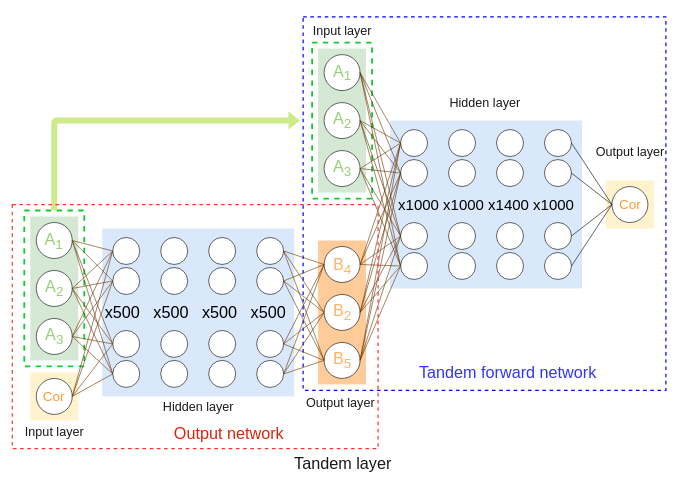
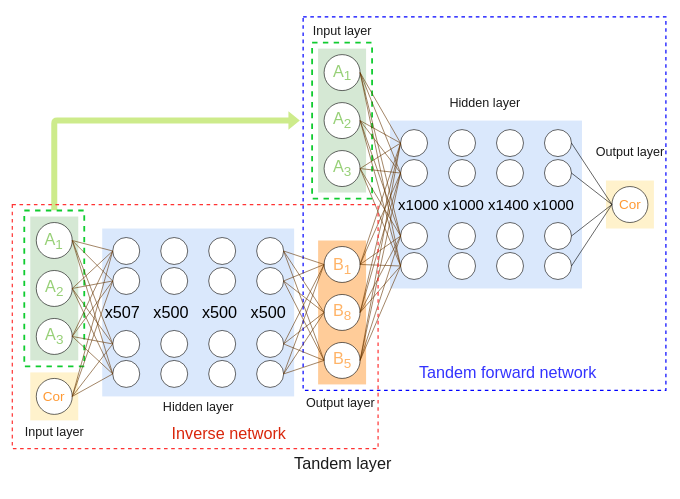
- <mxCell id="119" value="&lt;p style=&quot;font-size: 27px&quot;&gt;&lt;font style=&quot;font-size: 27px&quot; color=&quot;#FFB366&quot;&gt;B&lt;sub&gt;4&lt;/sub&gt;&lt;/font&gt;&lt;/p&gt;" style="text;html=1;resizable=0;autosize=1;align=center;verticalAlign=middle;points=[];fillColor=none;strokeColor=none;rounded=0;" vertex="1" parent="1"><mxGeometry x="549.5" y="403" width="41" height="79" as="geometry" /></mxCell>
+ <mxCell id="119" value="&lt;p style=&quot;font-size: 27px&quot;&gt;&lt;font style=&quot;font-size: 27px&quot; color=&quot;#FFB366&quot;&gt;B&lt;sub&gt;1&lt;/sub&gt;&lt;/font&gt;&lt;/p&gt;" style="text;html=1;resizable=0;autosize=1;align=center;verticalAlign=middle;points=[];fillColor=none;strokeColor=none;rounded=0;" vertex="1" parent="1"><mxGeometry x="549.5" y="403" width="41" height="79" as="geometry" /></mxCell>
- <mxCell id="127" value="&lt;p style=&quot;font-size: 27px&quot;&gt;&lt;font style=&quot;font-size: 27px&quot;&gt;x500&amp;nbsp;&amp;nbsp; x500&amp;nbsp;&amp;nbsp; x500&amp;nbsp;&amp;nbsp; x500&lt;/font&gt;&lt;/p&gt;" style="text;html=1;resizable=0;autosize=1;align=center;verticalAlign=middle;points=[];fillColor=none;strokeColor=none;rounded=0;" vertex="1" parent="1"><mxGeometry x="169" y="484" width="312" height="72" as="geometry" /></mxCell>
+ <mxCell id="127" value="&lt;p style=&quot;font-size: 27px&quot;&gt;&lt;font style=&quot;font-size: 27px&quot;&gt;x507&amp;nbsp;&amp;nbsp; x500&amp;nbsp;&amp;nbsp; x500&amp;nbsp;&amp;nbsp; x500&lt;/font&gt;&lt;/p&gt;" style="text;html=1;resizable=0;autosize=1;align=center;verticalAlign=middle;points=[];fillColor=none;strokeColor=none;rounded=0;" vertex="1" parent="1"><mxGeometry x="169" y="484" width="312" height="72" as="geometry" /></mxCell>
- <mxCell id="120" value="&lt;p style=&quot;font-size: 27px&quot;&gt;&lt;font style=&quot;font-size: 27px&quot; color=&quot;#FFB366&quot;&gt;B&lt;sub&gt;2&lt;/sub&gt;&lt;/font&gt;&lt;/p&gt;" style="text;html=1;resizable=0;autosize=1;align=center;verticalAlign=middle;points=[];fillColor=none;strokeColor=none;rounded=0;" vertex="1" parent="1"><mxGeometry x="549.5" y="480.5" width="41" height="79" as="geometry" /></mxCell>
+ <mxCell id="120" value="&lt;p style=&quot;font-size: 27px&quot;&gt;&lt;font style=&quot;font-size: 27px&quot; color=&quot;#FFB366&quot;&gt;B&lt;sub&gt;8&lt;/sub&gt;&lt;/font&gt;&lt;/p&gt;" style="text;html=1;resizable=0;autosize=1;align=center;verticalAlign=middle;points=[];fillColor=none;strokeColor=none;rounded=0;" vertex="1" parent="1"><mxGeometry x="549.5" y="480.5" width="41" height="79" as="geometry" /></mxCell>
- <mxCell id="125" value="&lt;p style=&quot;font-size: 27px&quot;&gt;&lt;font style=&quot;font-size: 27px&quot; color=&quot;#D9260B&quot;&gt;Output network&lt;/font&gt;&lt;/p&gt;" style="text;html=1;resizable=0;autosize=1;align=center;verticalAlign=middle;points=[];fillColor=none;strokeColor=none;rounded=0;" vertex="1" parent="1"><mxGeometry x="280" y="686" width="201" height="72" as="geometry" /></mxCell>
+ <mxCell id="125" value="&lt;p style=&quot;font-size: 27px&quot;&gt;&lt;font style=&quot;font-size: 27px&quot; color=&quot;#D9260B&quot;&gt;Inverse network&lt;/font&gt;&lt;/p&gt;" style="text;html=1;resizable=0;autosize=1;align=center;verticalAlign=middle;points=[];fillColor=none;strokeColor=none;rounded=0;" vertex="1" parent="1"><mxGeometry x="280" y="686" width="201" height="72" as="geometry" /></mxCell>
